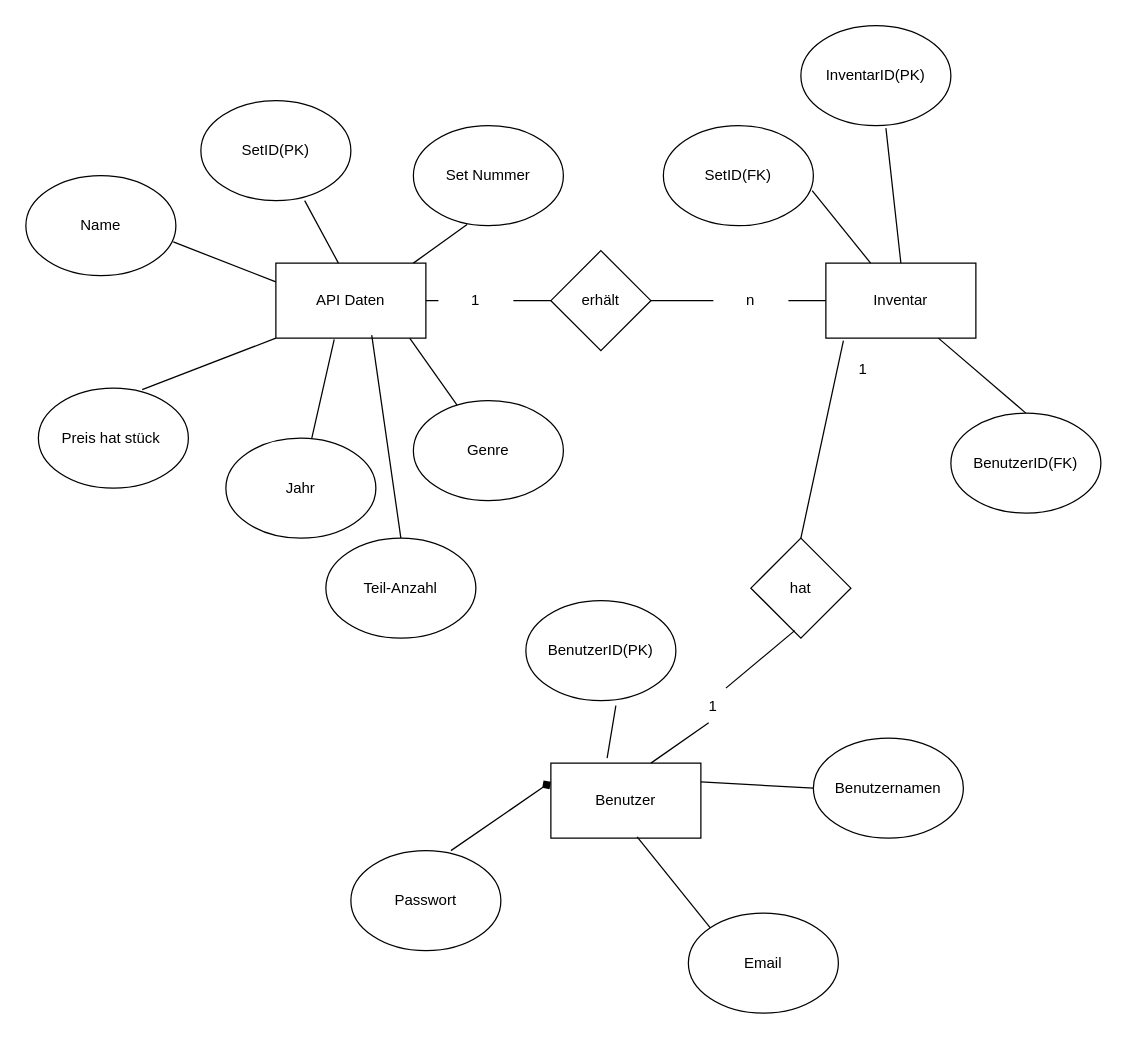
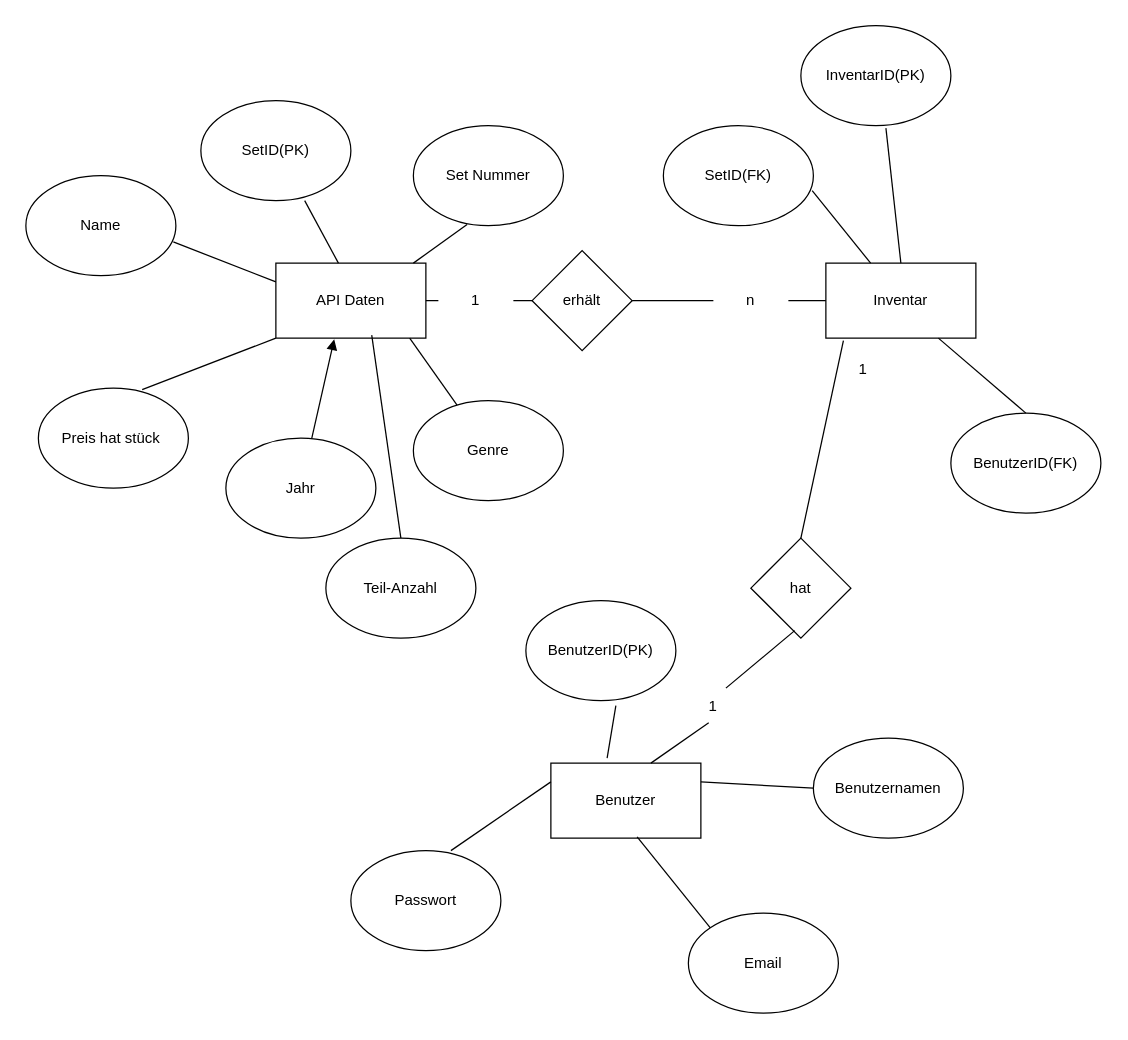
- <mxCell id="4" value="erhält" style="rhombus;whiteSpace=wrap;html=1;" parent="1" vertex="1"><mxGeometry x="440" y="200" width="80" height="80" as="geometry" /></mxCell>
+ <mxCell id="4" value="erhält" style="rhombus;whiteSpace=wrap;html=1;" parent="1" vertex="1"><mxGeometry x="425" y="200" width="80" height="80" as="geometry" /></mxCell>
- <mxCell id="22" value="" style="endArrow=none;html=1;rounded=0;entryX=0.389;entryY=1.016;entryDx=0;entryDy=0;entryPerimeter=0;" parent="1" source="11" target="2" edge="1"><mxGeometry width="50" height="50" relative="1" as="geometry"><mxPoint x="480" y="420" as="sourcePoint" /><mxPoint x="530" y="370" as="targetPoint" /></mxGeometry></mxCell>
+ <mxCell id="22" value="" style="endArrow=block;html=1;rounded=0;entryX=0.389;entryY=1.016;entryDx=0;entryDy=0;entryPerimeter=0;" parent="1" source="11" target="2" edge="1"><mxGeometry width="50" height="50" relative="1" as="geometry"><mxPoint x="480" y="420" as="sourcePoint" /><mxPoint x="530" y="370" as="targetPoint" /></mxGeometry></mxCell>
- <mxCell id="44" value="" style="endArrow=diamond;html=1;rounded=0;exitX=0.667;exitY=0;exitDx=0;exitDy=0;exitPerimeter=0;entryX=0;entryY=0.25;entryDx=0;entryDy=0;" edge="1" parent="1" source="41" target="33"><mxGeometry width="50" height="50" relative="1" as="geometry"><mxPoint x="440" y="420" as="sourcePoint" /><mxPoint x="490" y="370" as="targetPoint" /></mxGeometry></mxCell>
+ <mxCell id="44" value="" style="endArrow=none;html=1;rounded=0;exitX=0.667;exitY=0;exitDx=0;exitDy=0;exitPerimeter=0;entryX=0;entryY=0.25;entryDx=0;entryDy=0;" edge="1" parent="1" source="41" target="33"><mxGeometry width="50" height="50" relative="1" as="geometry"><mxPoint x="440" y="420" as="sourcePoint" /><mxPoint x="490" y="370" as="targetPoint" /></mxGeometry></mxCell>
